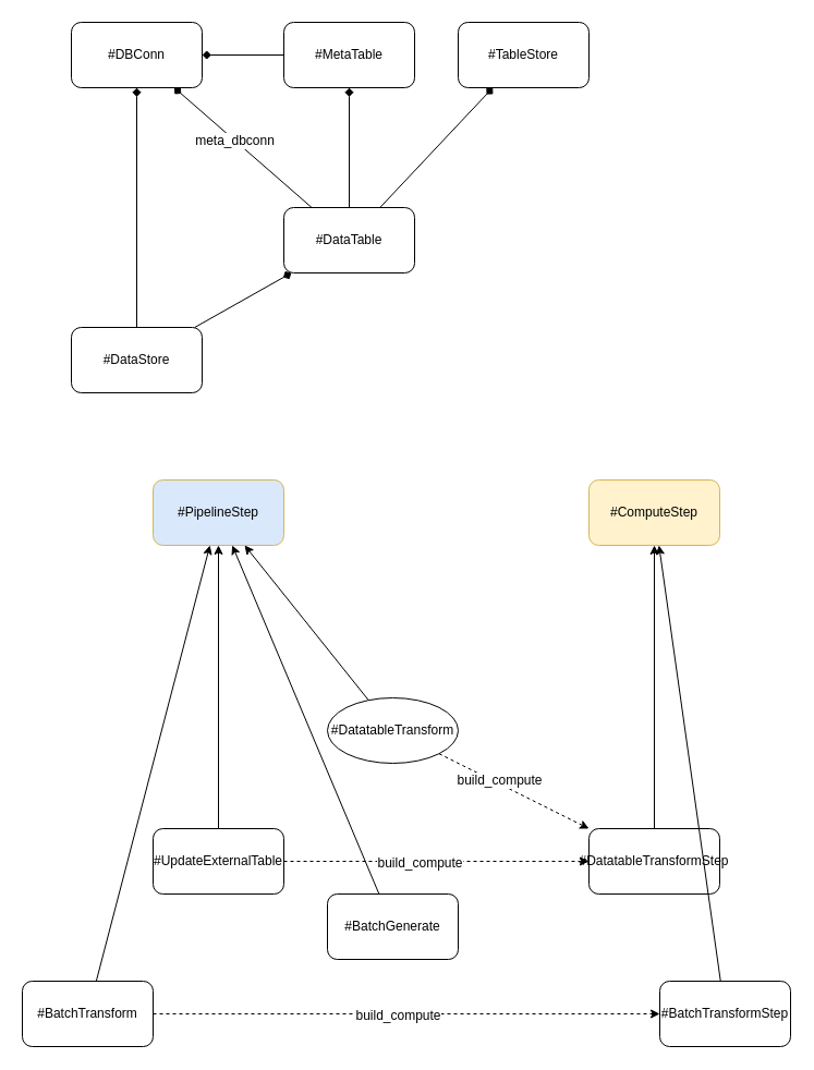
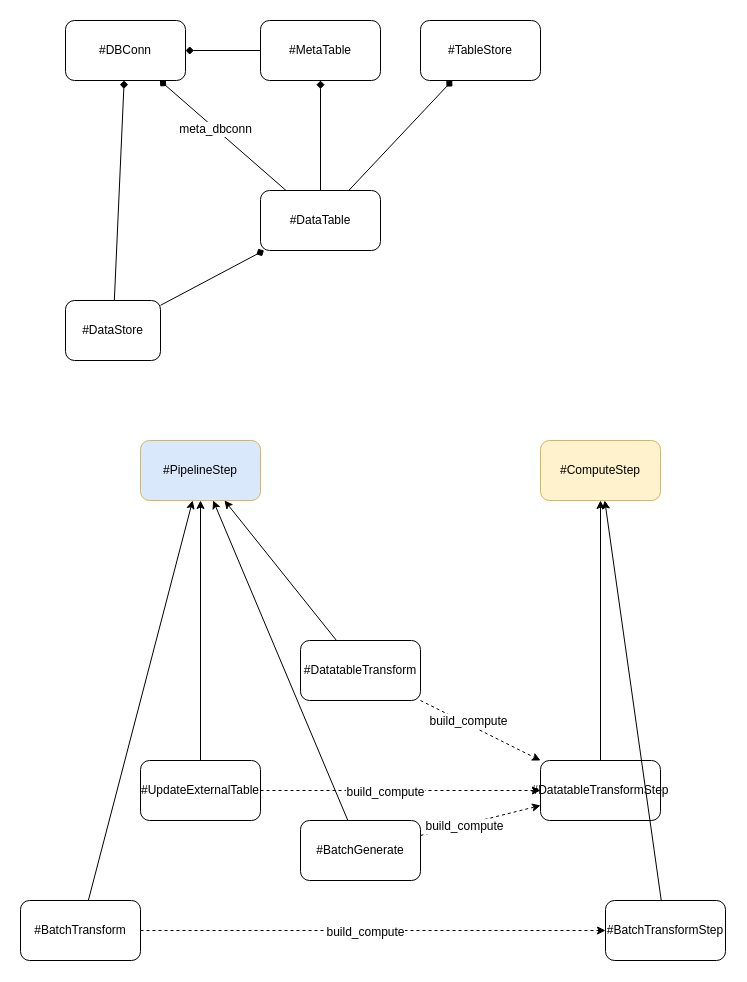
- <mxCell id="35" value="#DataStore" style="rounded=1;whiteSpace=wrap;html=1;labelBackgroundColor=none;fontFamily=Helvetica;fontSize=12;fontColor=default;" parent="1" vertex="1"><mxGeometry x="65" y="300" width="120" height="60" as="geometry" /></mxCell>
+ <mxCell id="35" value="#DataStore" style="rounded=1;whiteSpace=wrap;html=1;labelBackgroundColor=none;fontFamily=Helvetica;fontSize=12;fontColor=default;" parent="1" vertex="1"><mxGeometry x="65" y="300" width="95" height="60" as="geometry" /></mxCell>
- <mxCell id="10" value="#DatatableTransform" style="ellipse;whiteSpace=wrap;html=1;labelBackgroundColor=none;fontColor=default;" parent="1" vertex="1"><mxGeometry x="300" y="640" width="120" height="60" as="geometry" /></mxCell>
+ <mxCell id="10" value="#DatatableTransform" style="rounded=1;whiteSpace=wrap;html=1;labelBackgroundColor=none;fontColor=default;" parent="1" vertex="1"><mxGeometry x="300" y="640" width="120" height="60" as="geometry" /></mxCell>
+ <mxCell id="21" style="edgeStyle=none;html=1;fontColor=default;dashed=1;" parent="1" source="23" target="13" edge="1"><mxGeometry relative="1" as="geometry" /></mxCell>
+ <mxCell id="22" value="build_compute" style="edgeLabel;html=1;align=center;verticalAlign=middle;resizable=0;points=[];fontSize=12;fontFamily=Helvetica;fontColor=default;" parent="21" vertex="1" connectable="0"><mxGeometry x="-0.271" y="-1" relative="1" as="geometry"><mxPoint as="offset" /></mxGeometry></mxCell>
